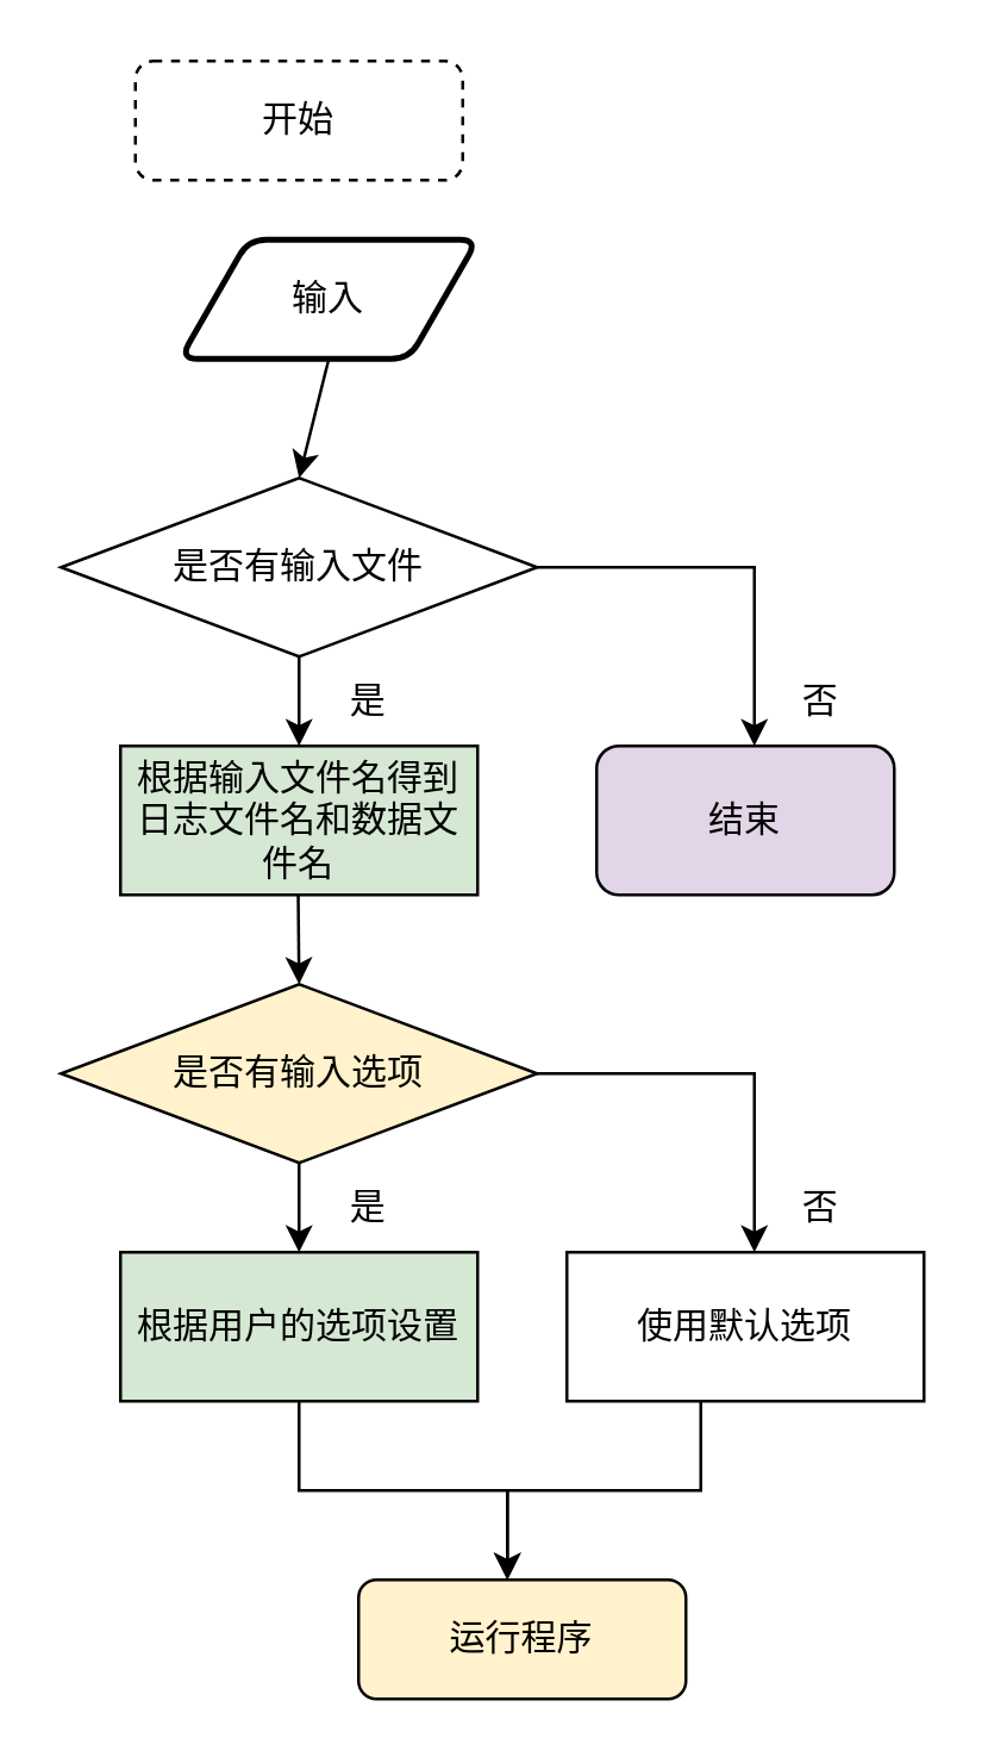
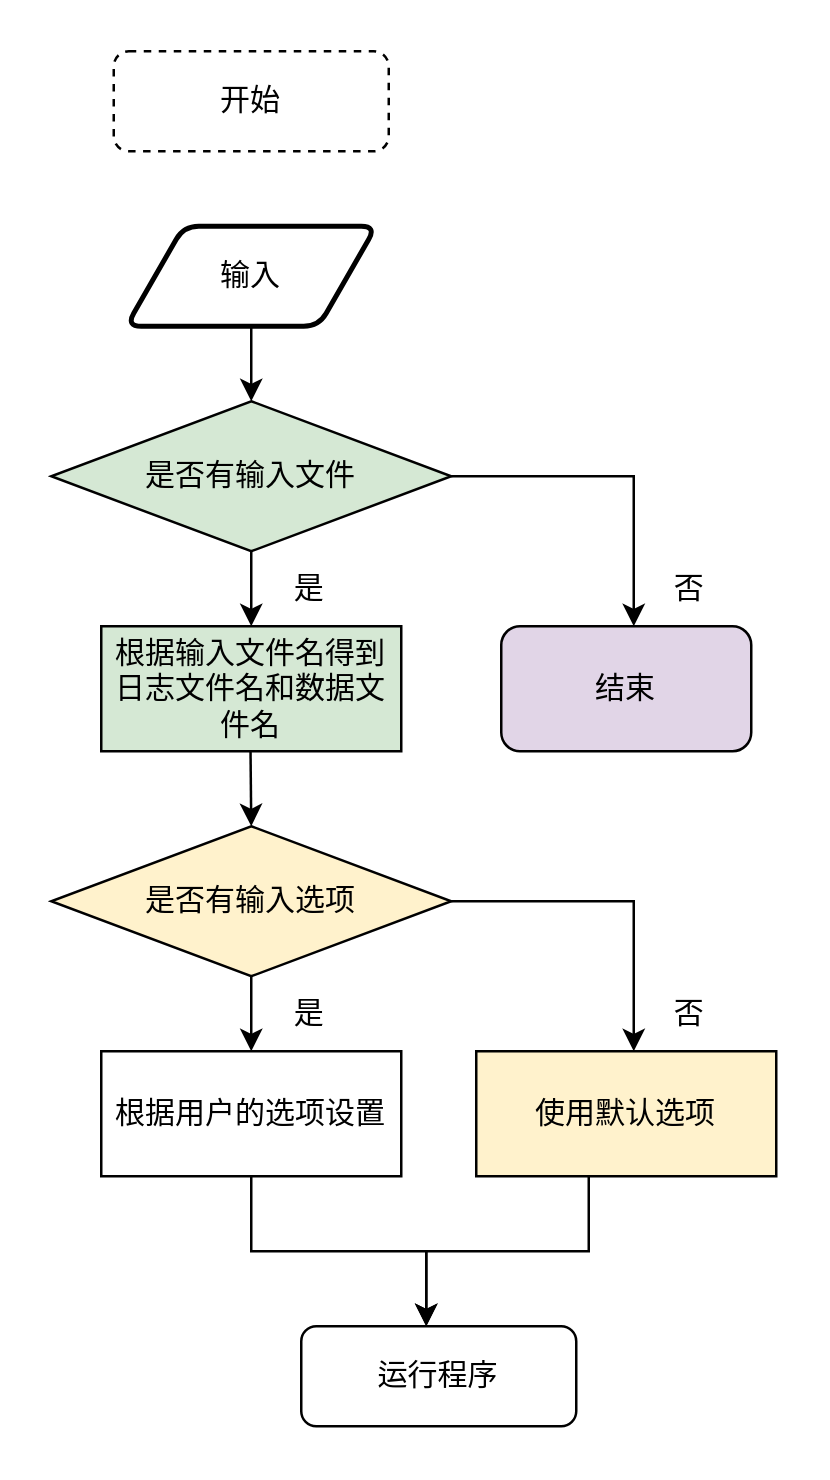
- <mxCell id="3" value="输入" style="shape=parallelogram;html=1;strokeWidth=2;perimeter=parallelogramPerimeter;whiteSpace=wrap;rounded=1;arcSize=12;size=0.23;" vertex="1" parent="1"><mxGeometry x="60" y="80" width="100" height="40" as="geometry" /></mxCell>
+ <mxCell id="3" value="输入" style="shape=parallelogram;html=1;strokeWidth=2;perimeter=parallelogramPerimeter;whiteSpace=wrap;rounded=1;arcSize=12;size=0.23;" vertex="1" parent="1"><mxGeometry x="50" y="90" width="100" height="40" as="geometry" /></mxCell>
- <mxCell id="5" value="是否有输入文件" style="rhombus;whiteSpace=wrap;html=1;" vertex="1" parent="1"><mxGeometry x="20" y="160" width="160" height="60" as="geometry" /></mxCell>
+ <mxCell id="5" value="是否有输入文件" style="rhombus;whiteSpace=wrap;html=1;fillColor=#d5e8d4;" vertex="1" parent="1"><mxGeometry x="20" y="160" width="160" height="60" as="geometry" /></mxCell>
- <mxCell id="13" value="根据用户的选项设置" style="rounded=0;whiteSpace=wrap;html=1;fillColor=#d5e8d4;" vertex="1" parent="1"><mxGeometry x="40" y="420" width="120" height="50" as="geometry" /></mxCell>
+ <mxCell id="13" value="根据用户的选项设置" style="rounded=0;whiteSpace=wrap;html=1;" vertex="1" parent="1"><mxGeometry x="40" y="420" width="120" height="50" as="geometry" /></mxCell>
- <mxCell id="19" value="使用默认选项" style="rounded=0;whiteSpace=wrap;html=1;" vertex="1" parent="1"><mxGeometry x="190" y="420" width="120" height="50" as="geometry" /></mxCell>
+ <mxCell id="19" value="使用默认选项" style="rounded=0;whiteSpace=wrap;html=1;fillColor=#fff2cc;" vertex="1" parent="1"><mxGeometry x="190" y="420" width="120" height="50" as="geometry" /></mxCell>
- <mxCell id="22" value="运行程序" style="rounded=1;whiteSpace=wrap;html=1;fillColor=#fff2cc;" vertex="1" parent="1"><mxGeometry x="120" y="530" width="110" height="40" as="geometry" /></mxCell>
+ <mxCell id="22" value="运行程序" style="rounded=1;whiteSpace=wrap;html=1;" vertex="1" parent="1"><mxGeometry x="120" y="530" width="110" height="40" as="geometry" /></mxCell>
